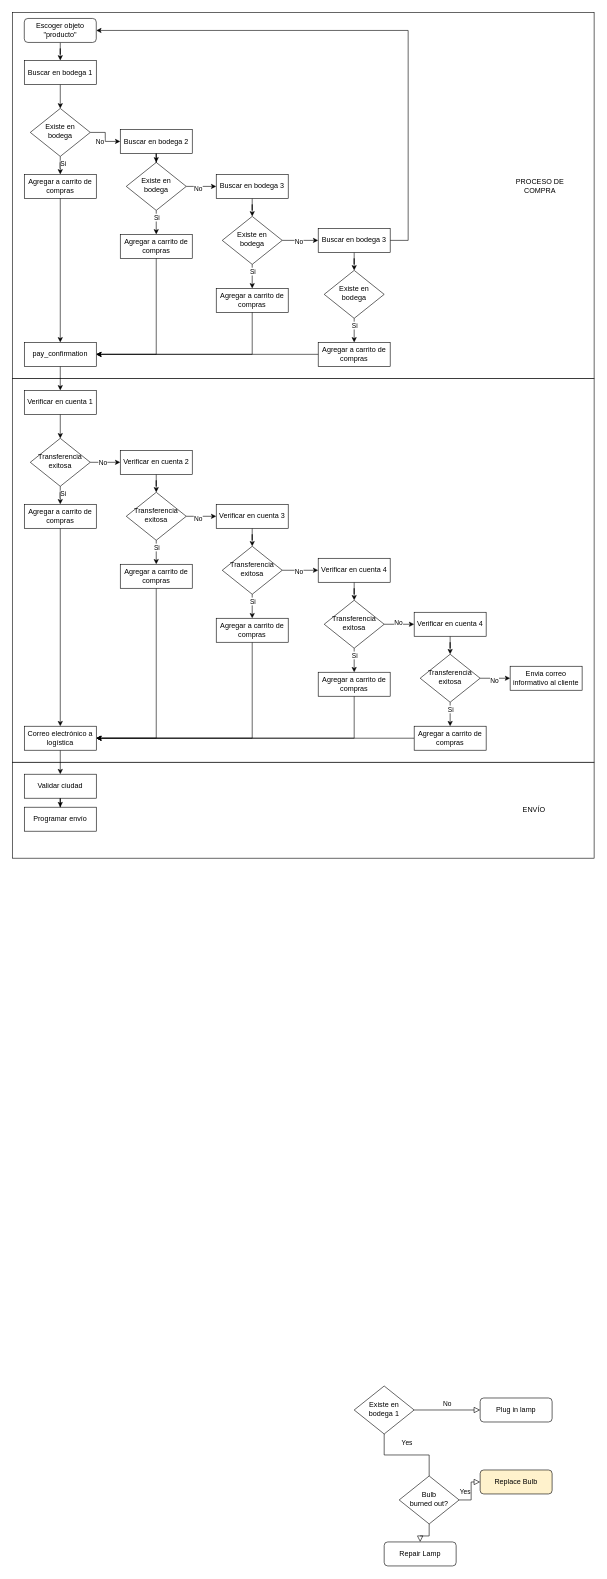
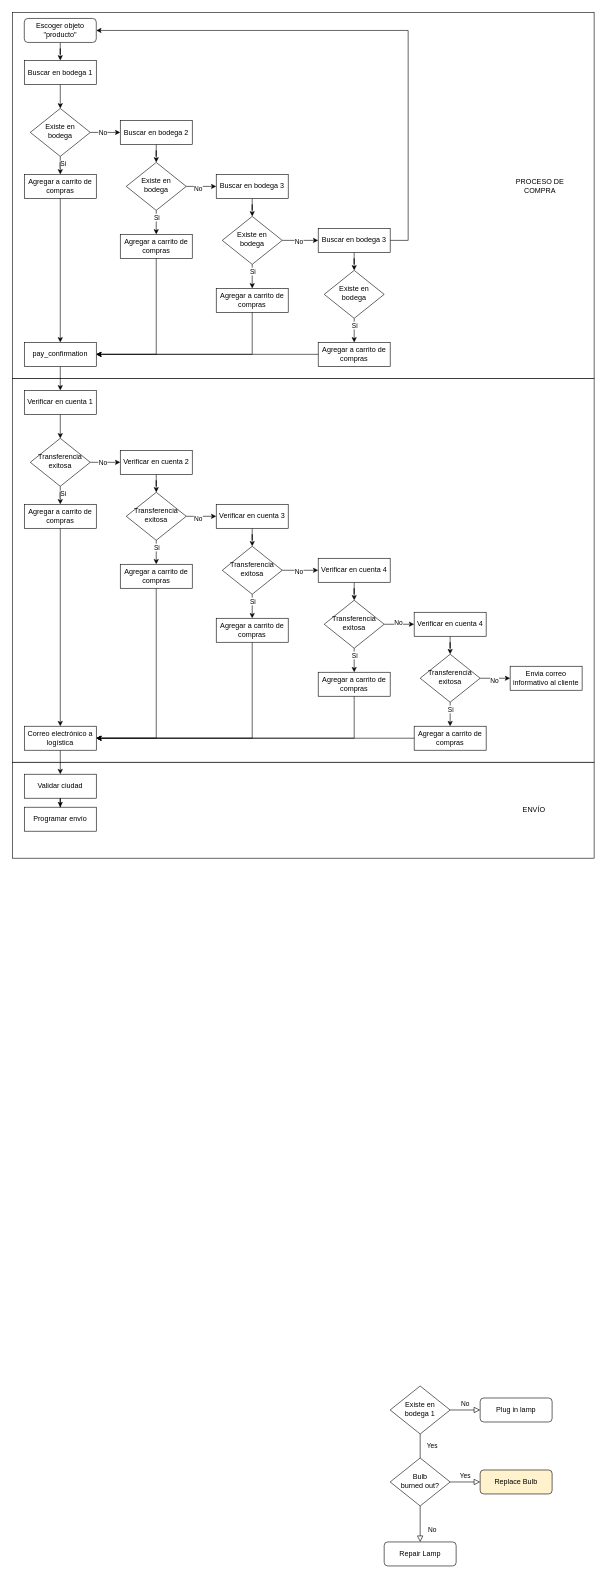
- <mxCell id="62" value="Buscar en bodega 2" style="rounded=0;whiteSpace=wrap;html=1;" vertex="1" parent="49"><mxGeometry x="160" y="185" width="120" height="40" as="geometry" /></mxCell>
+ <mxCell id="62" value="Buscar en bodega 2" style="rounded=0;whiteSpace=wrap;html=1;" vertex="1" parent="49"><mxGeometry x="160" y="170" width="120" height="40" as="geometry" /></mxCell>
- <mxCell id="6" value="Existe en bodega 1" style="rhombus;whiteSpace=wrap;html=1;shadow=0;fontFamily=Helvetica;fontSize=12;align=center;strokeWidth=1;spacing=6;spacingTop=-4;" parent="1" vertex="1"><mxGeometry x="590" y="2310" width="100" height="80" as="geometry" /></mxCell>
+ <mxCell id="6" value="Existe en bodega 1" style="rhombus;whiteSpace=wrap;html=1;shadow=0;fontFamily=Helvetica;fontSize=12;align=center;strokeWidth=1;spacing=6;spacingTop=-4;" parent="1" vertex="1"><mxGeometry x="650" y="2310" width="100" height="80" as="geometry" /></mxCell>
- <mxCell id="10" value="Bulb&lt;br&gt;burned out?" style="rhombus;whiteSpace=wrap;html=1;shadow=0;fontFamily=Helvetica;fontSize=12;align=center;strokeWidth=1;spacing=6;spacingTop=-4;" parent="1" vertex="1"><mxGeometry x="665" y="2460" width="100" height="80" as="geometry" /></mxCell>
+ <mxCell id="10" value="Bulb&lt;br&gt;burned out?" style="rhombus;whiteSpace=wrap;html=1;shadow=0;fontFamily=Helvetica;fontSize=12;align=center;strokeWidth=1;spacing=6;spacingTop=-4;" parent="1" vertex="1"><mxGeometry x="650" y="2430" width="100" height="80" as="geometry" /></mxCell>
